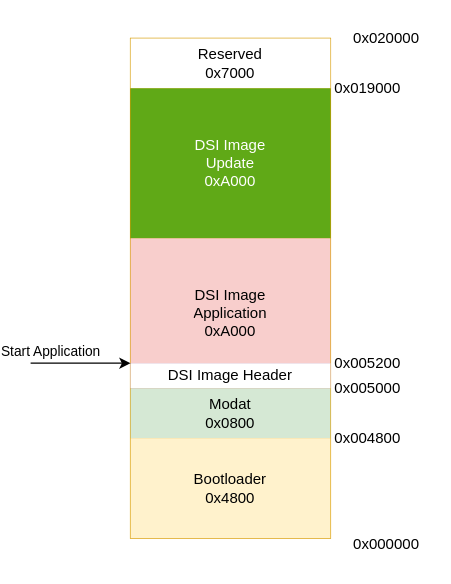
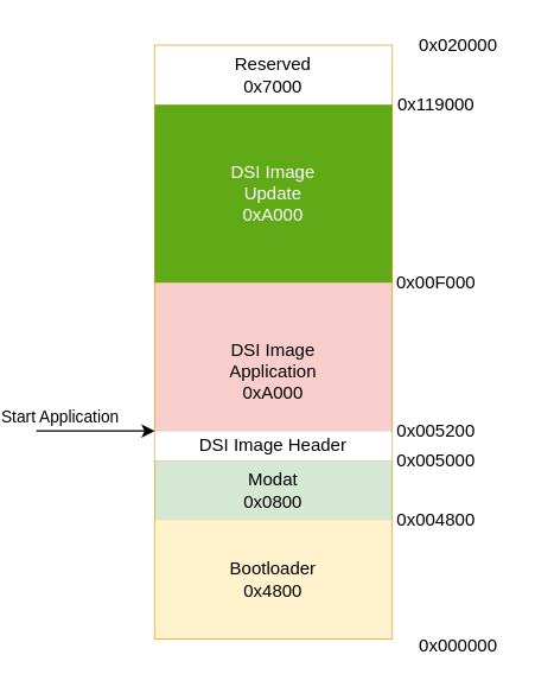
- <mxCell id="17" value="0x019000" style="text;html=1;strokeColor=none;fillColor=none;align=center;verticalAlign=middle;whiteSpace=wrap;rounded=0;" vertex="1" parent="1"><mxGeometry x="260" y="60" width="60" height="20" as="geometry" /></mxCell>
+ <mxCell id="17" value="0x119000" style="text;html=1;strokeColor=none;fillColor=none;align=center;verticalAlign=middle;whiteSpace=wrap;rounded=0;" vertex="1" parent="1"><mxGeometry x="260" y="60" width="60" height="20" as="geometry" /></mxCell>
+ <mxCell id="16" value="0x00F000" style="text;html=1;strokeColor=none;fillColor=none;align=center;verticalAlign=middle;whiteSpace=wrap;rounded=0;" vertex="1" parent="1"><mxGeometry x="260" y="180" width="60" height="20" as="geometry" /></mxCell>
